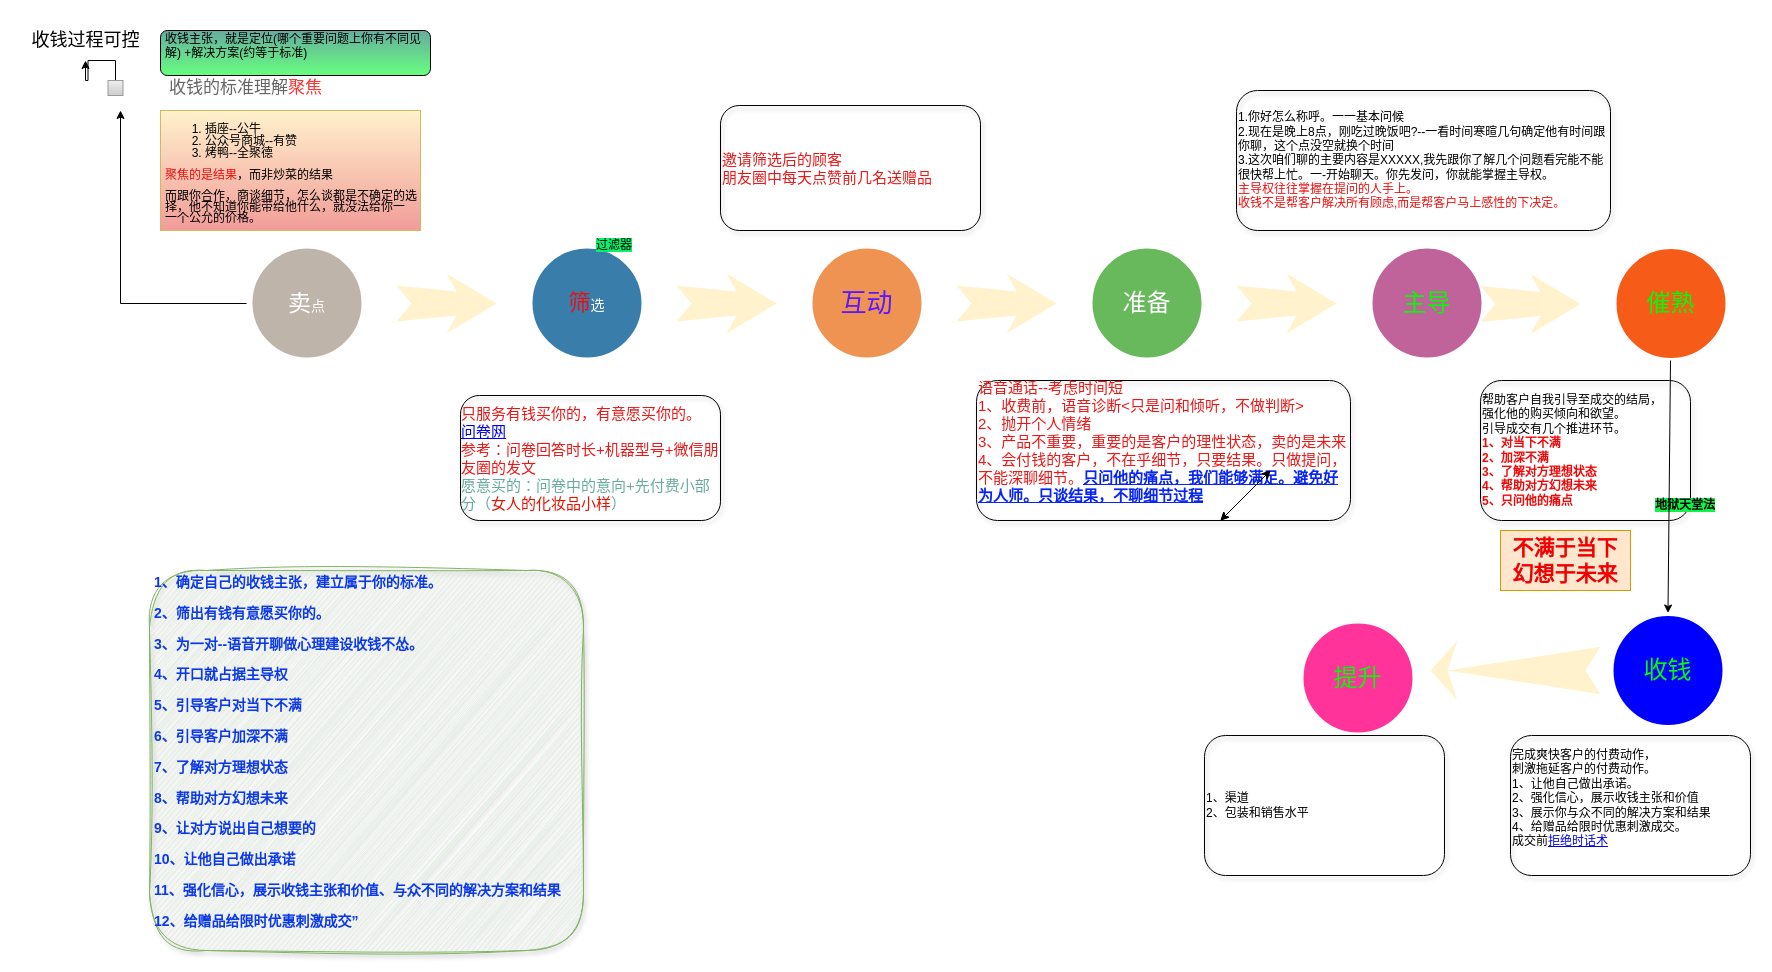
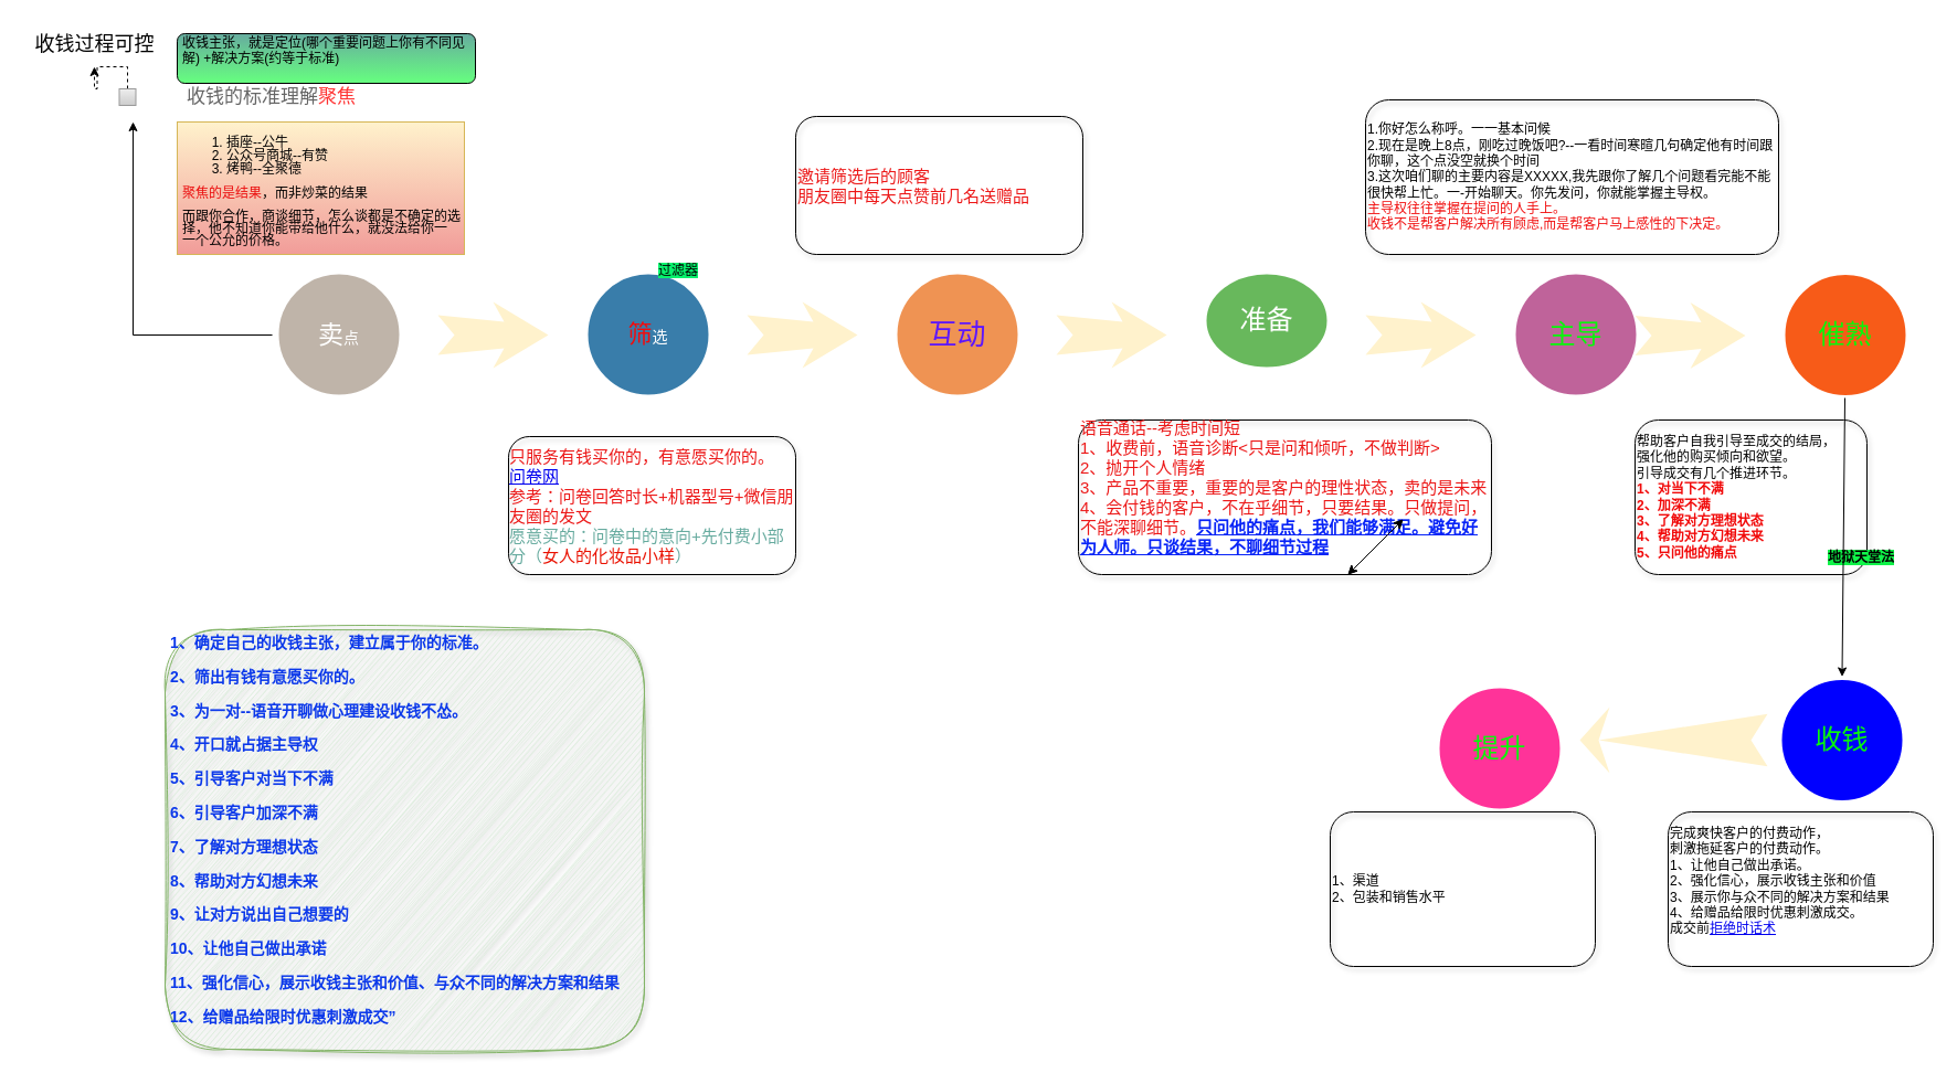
- <mxCell id="21" value="" style="edgeStyle=orthogonalEdgeStyle;rounded=0;orthogonalLoop=1;jettySize=auto;html=1;" edge="1" parent="1" source="22" target="20"><mxGeometry relative="1" as="geometry" /></mxCell>
+ <mxCell id="21" value="" style="edgeStyle=orthogonalEdgeStyle;rounded=0;orthogonalLoop=1;jettySize=auto;html=1;dashed=1;" edge="1" parent="1" source="22" target="20"><mxGeometry relative="1" as="geometry" /></mxCell>
- <mxCell id="17" value="&lt;font style=&quot;font-size: 24px;&quot;&gt;准备&lt;/font&gt;" style="ellipse;whiteSpace=wrap;html=1;rounded=0;shadow=0;strokeWidth=6;fontSize=14;align=center;fillColor=#68B85C;strokeColor=#FFFFFF;fontColor=#FFFFFF;" parent="1" vertex="1"><mxGeometry x="1089" y="245" width="115" height="115" as="geometry" /></mxCell>
+ <mxCell id="17" value="&lt;font style=&quot;font-size: 24px;&quot;&gt;准备&lt;/font&gt;" style="ellipse;whiteSpace=wrap;html=1;rounded=0;shadow=0;strokeWidth=6;fontSize=14;align=center;fillColor=#68B85C;strokeColor=#FFFFFF;fontColor=#FFFFFF;" parent="1" vertex="1"><mxGeometry x="1089" y="245" width="115" height="90" as="geometry" /></mxCell>
- <mxCell id="34" value="&lt;b style=&quot;font-size: 21px;&quot;&gt;&lt;font color=&quot;#f00000&quot;&gt;不满于当下&lt;br&gt;幻想于未来&lt;/font&gt;&lt;/b&gt;" style="text;html=1;strokeColor=#d79b00;fillColor=#ffe6cc;align=center;verticalAlign=middle;whiteSpace=wrap;rounded=0;" vertex="1" parent="1"><mxGeometry x="1500" y="530" width="130" height="60" as="geometry" /></mxCell>
